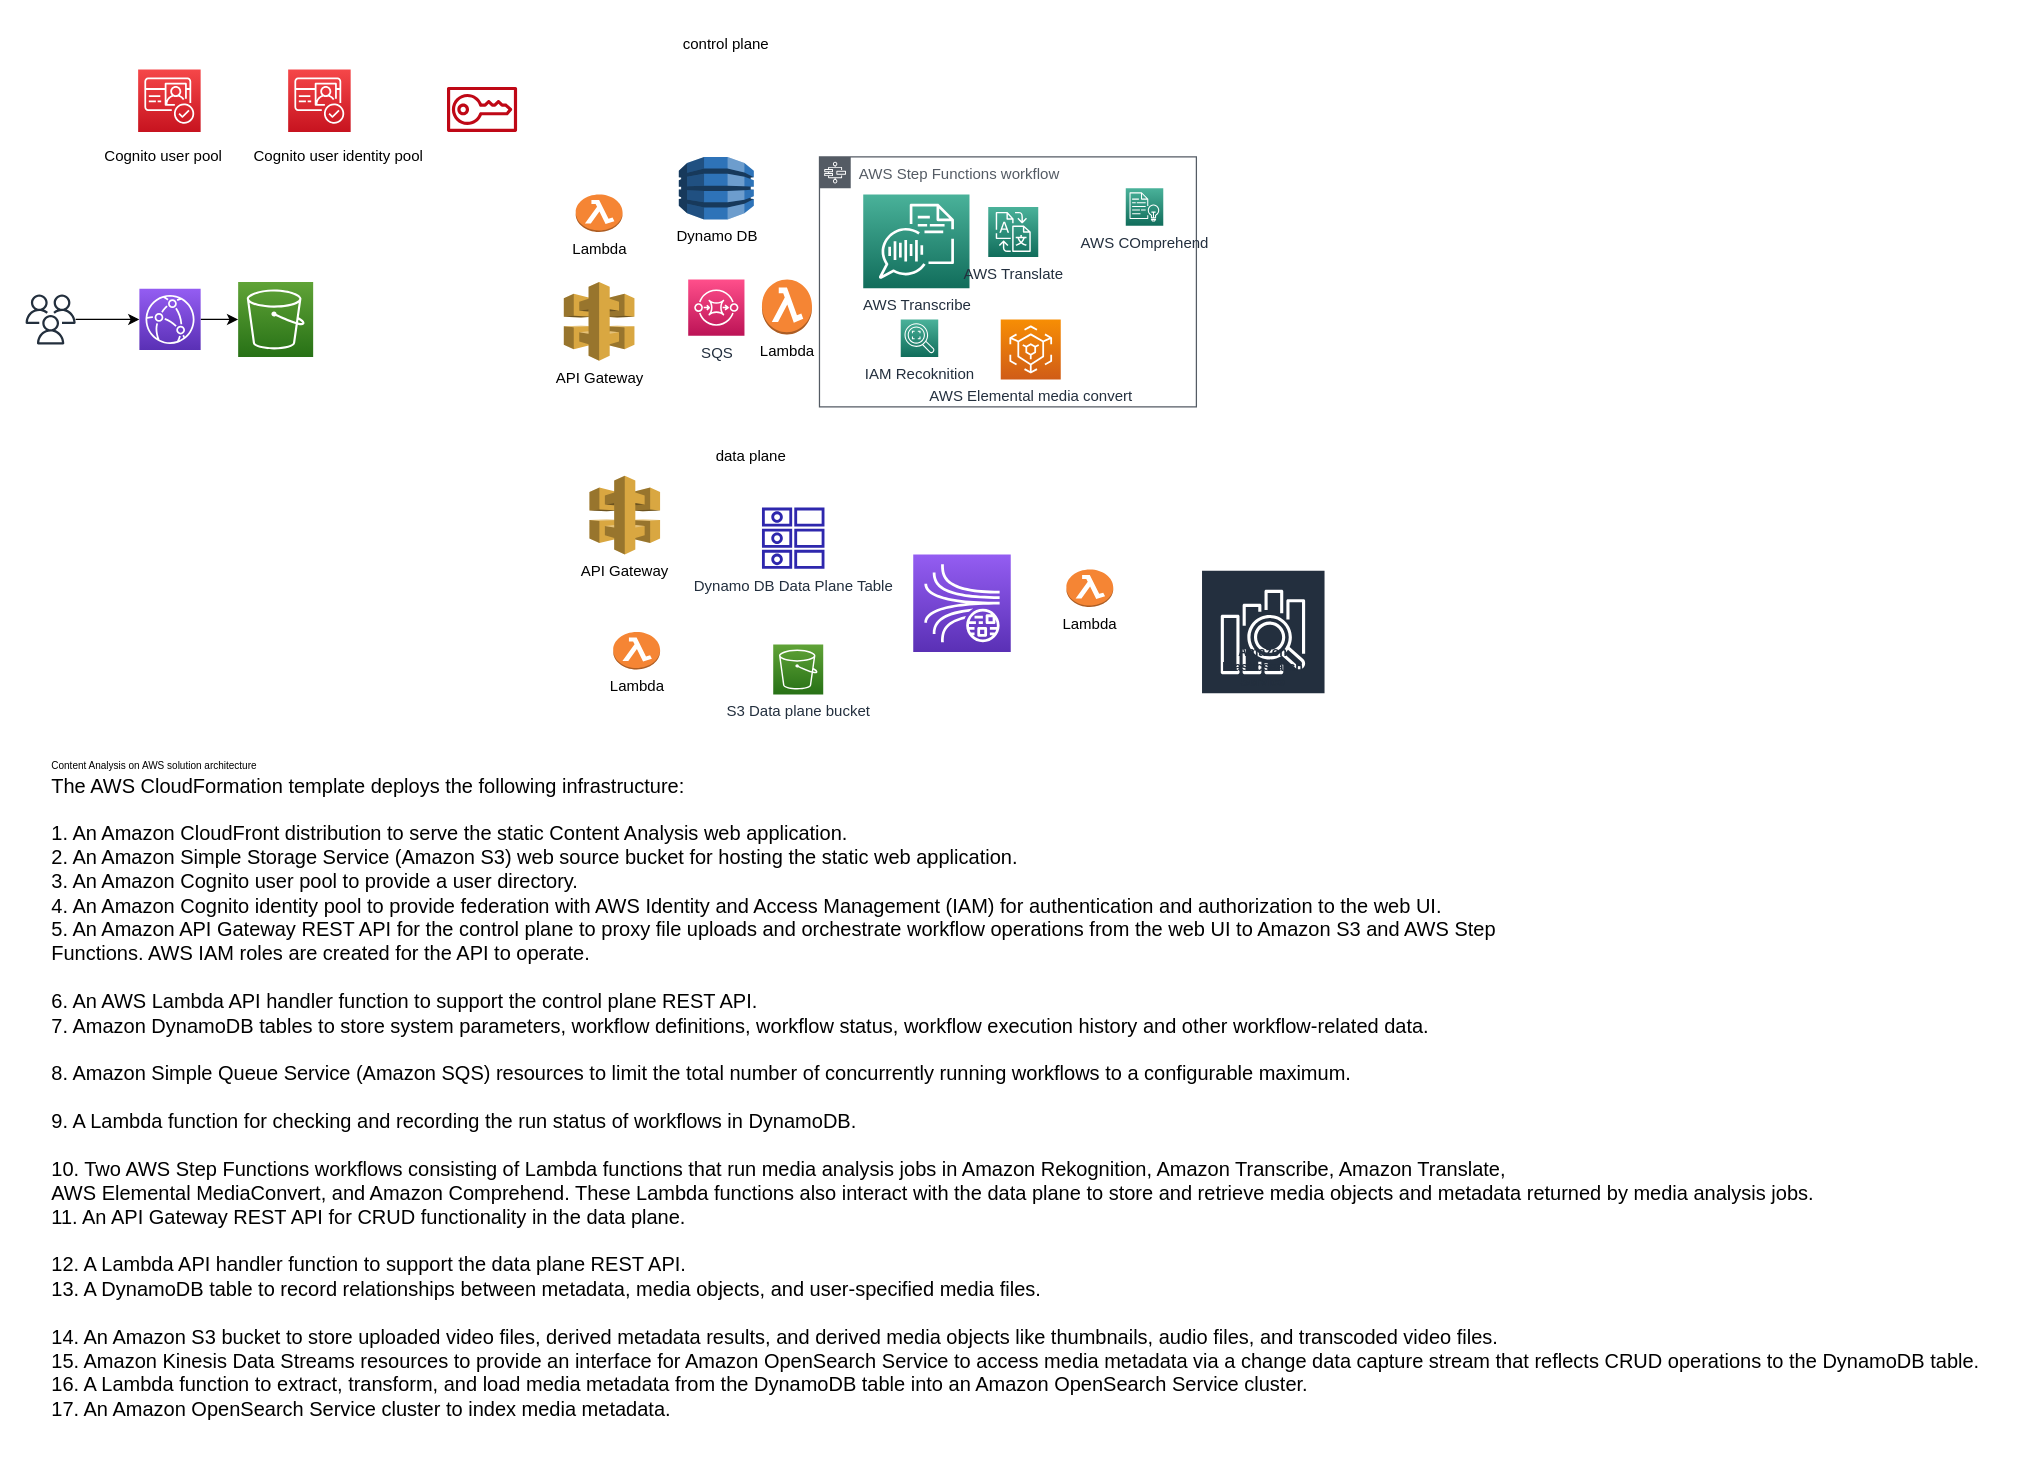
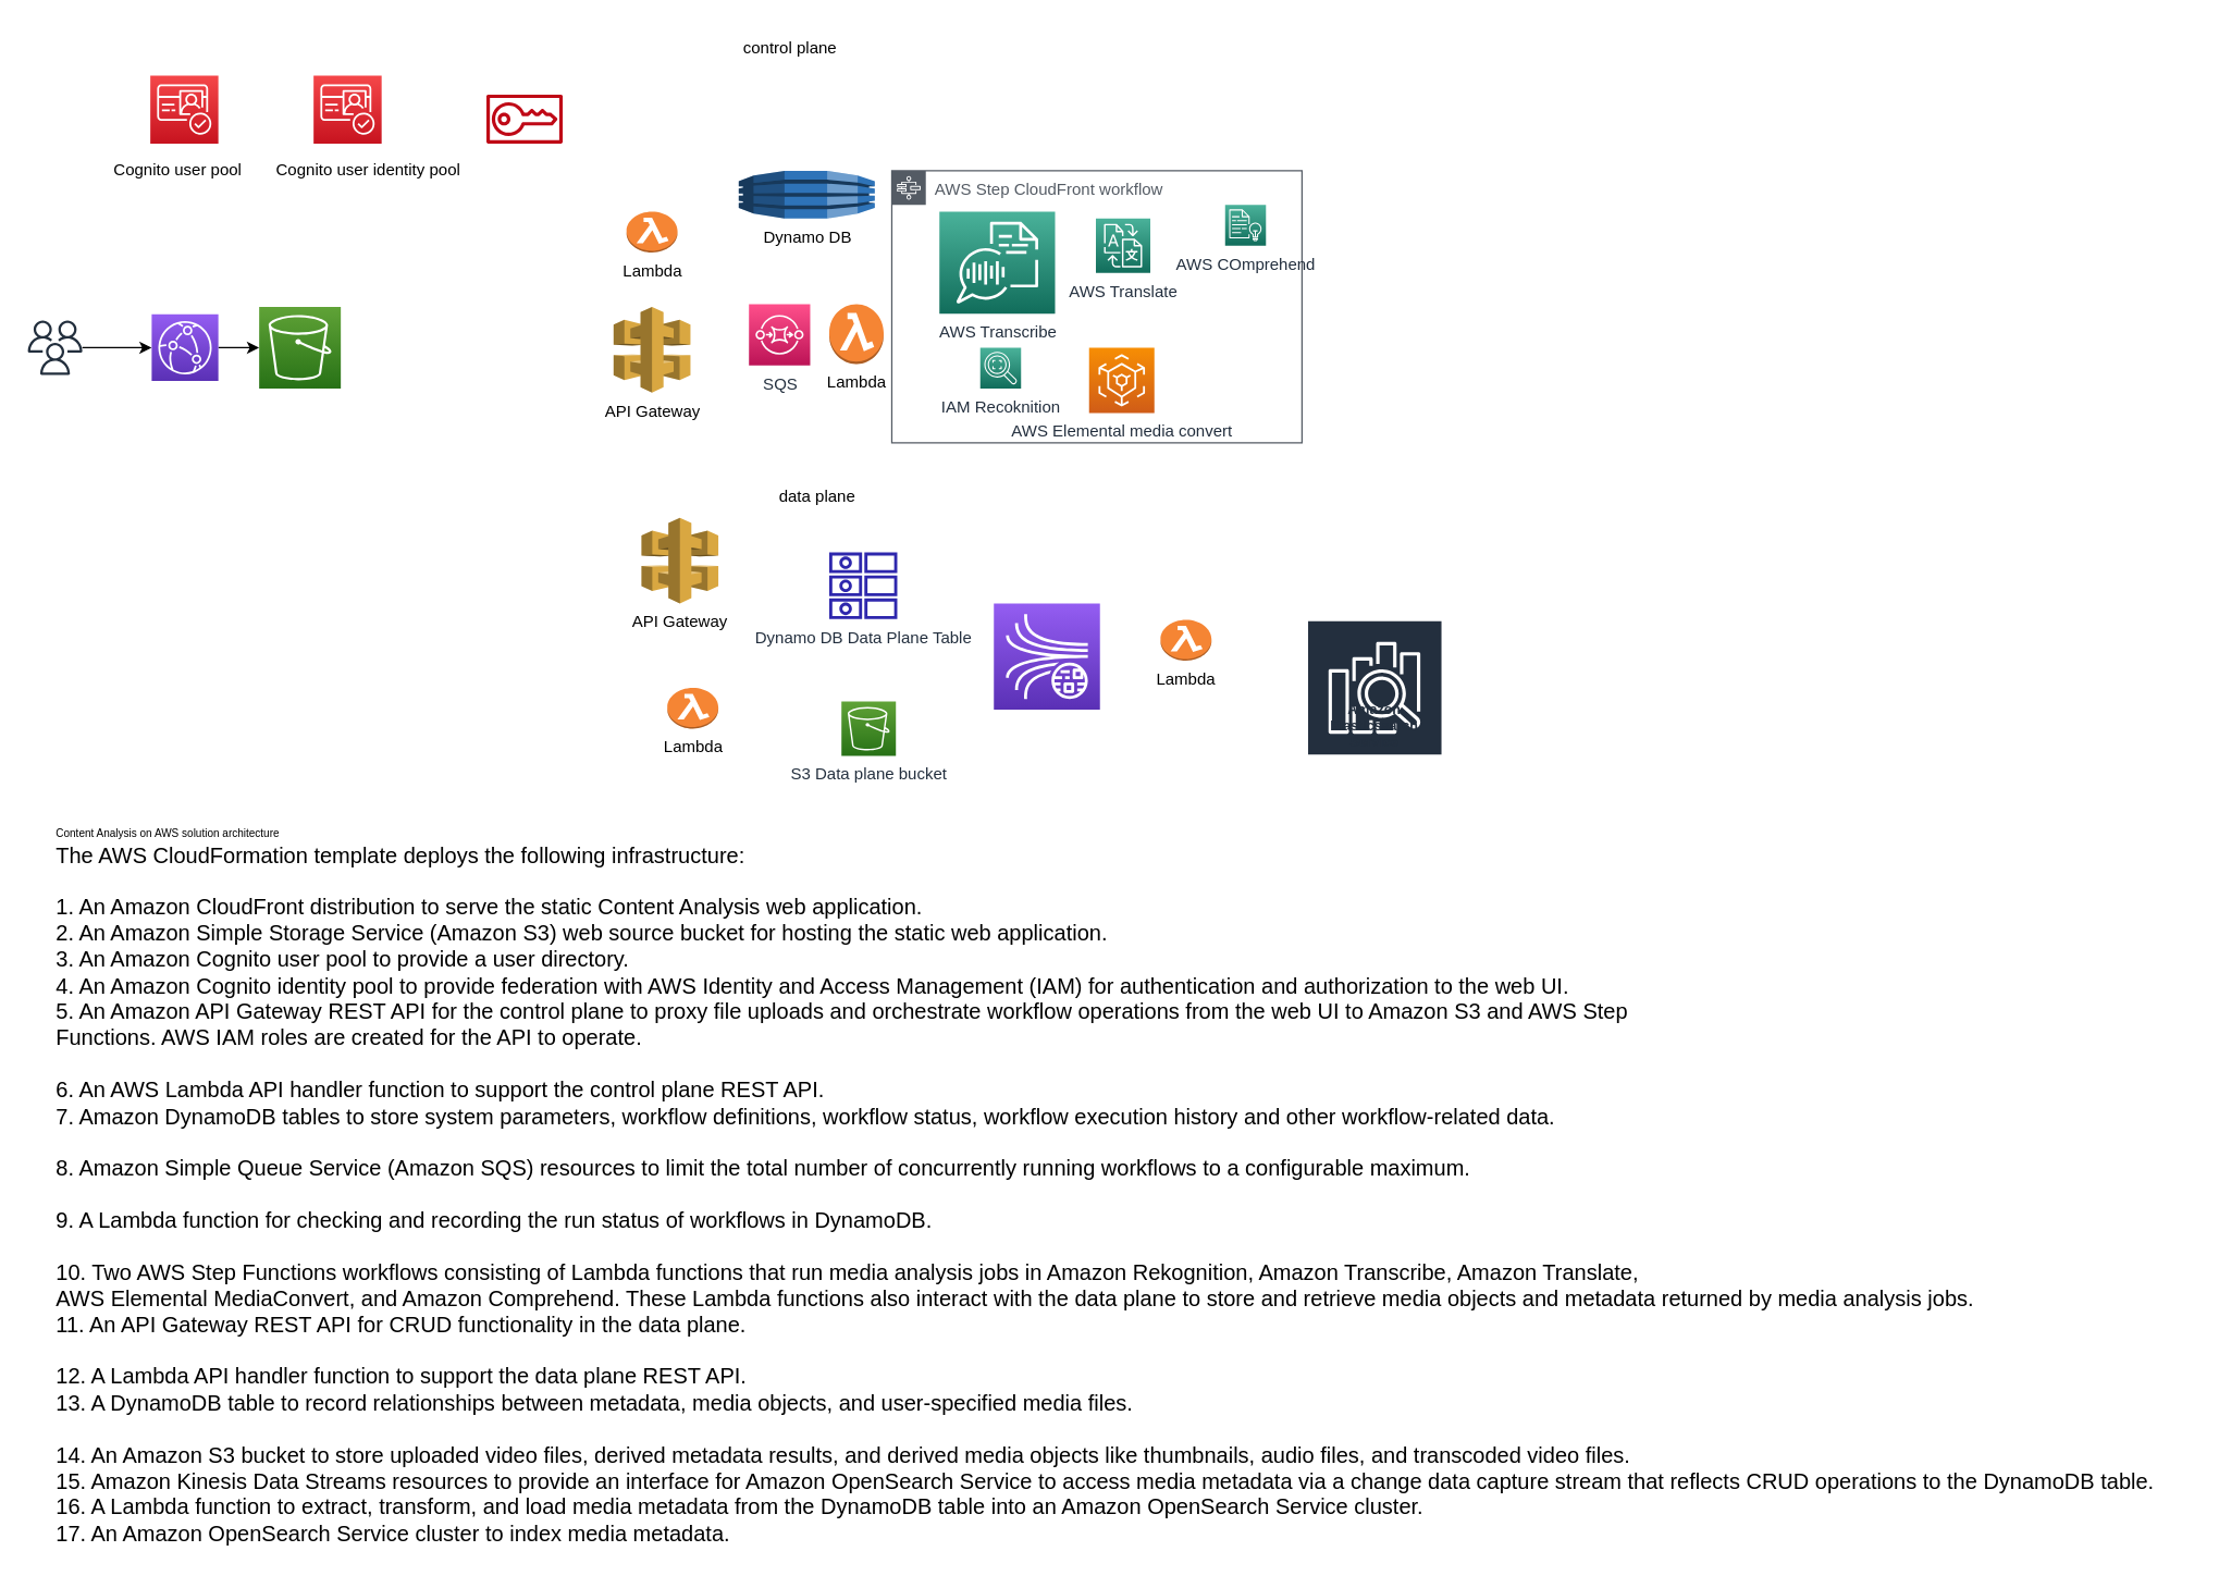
- <mxCell id="2" value="AWS Step Functions workflow" style="sketch=0;outlineConnect=0;gradientColor=none;html=1;whiteSpace=wrap;fontSize=12;fontStyle=0;shape=mxgraph.aws4.group;grIcon=mxgraph.aws4.group_aws_step_functions_workflow;strokeColor=#545B64;fillColor=none;verticalAlign=top;align=left;spacingLeft=30;fontColor=#545B64;dashed=0;" vertex="1" parent="1"><mxGeometry x="655" y="125" width="301.5" height="200" as="geometry" /></mxCell>
+ <mxCell id="2" value="AWS Step CloudFront workflow" style="sketch=0;outlineConnect=0;gradientColor=none;html=1;whiteSpace=wrap;fontSize=12;fontStyle=0;shape=mxgraph.aws4.group;grIcon=mxgraph.aws4.group_aws_step_functions_workflow;strokeColor=#545B64;fillColor=none;verticalAlign=top;align=left;spacingLeft=30;fontColor=#545B64;dashed=0;" vertex="1" parent="1"><mxGeometry x="655" y="125" width="301.5" height="200" as="geometry" /></mxCell>
- <mxCell id="17" value="Dynamo DB" style="outlineConnect=0;dashed=0;verticalLabelPosition=bottom;verticalAlign=top;align=center;html=1;shape=mxgraph.aws3.dynamo_db;fillColor=#2E73B8;gradientColor=none;" vertex="1" parent="1"><mxGeometry x="542.5" y="125" width="60" height="50" as="geometry" /></mxCell>
+ <mxCell id="17" value="Dynamo DB" style="outlineConnect=0;dashed=0;verticalLabelPosition=bottom;verticalAlign=top;align=center;html=1;shape=mxgraph.aws3.dynamo_db;fillColor=#2E73B8;gradientColor=none;" vertex="1" parent="1"><mxGeometry x="542.5" y="125" width="100" height="35" as="geometry" /></mxCell>
- <mxCell id="21" value="AWS Translate" style="sketch=0;points=[[0,0,0],[0.25,0,0],[0.5,0,0],[0.75,0,0],[1,0,0],[0,1,0],[0.25,1,0],[0.5,1,0],[0.75,1,0],[1,1,0],[0,0.25,0],[0,0.5,0],[0,0.75,0],[1,0.25,0],[1,0.5,0],[1,0.75,0]];outlineConnect=0;fontColor=#232F3E;gradientColor=#4AB29A;gradientDirection=north;fillColor=#116D5B;strokeColor=#ffffff;dashed=0;verticalLabelPosition=bottom;verticalAlign=top;align=center;html=1;fontSize=12;fontStyle=0;aspect=fixed;shape=mxgraph.aws4.resourceIcon;resIcon=mxgraph.aws4.translate;" vertex="1" parent="1"><mxGeometry x="790" y="165" width="40" height="40" as="geometry" /></mxCell>
+ <mxCell id="21" value="AWS Translate" style="sketch=0;points=[[0,0,0],[0.25,0,0],[0.5,0,0],[0.75,0,0],[1,0,0],[0,1,0],[0.25,1,0],[0.5,1,0],[0.75,1,0],[1,1,0],[0,0.25,0],[0,0.5,0],[0,0.75,0],[1,0.25,0],[1,0.5,0],[1,0.75,0]];outlineConnect=0;fontColor=#232F3E;gradientColor=#4AB29A;gradientDirection=north;fillColor=#116D5B;strokeColor=#ffffff;dashed=0;verticalLabelPosition=bottom;verticalAlign=top;align=center;html=1;fontSize=12;fontStyle=0;aspect=fixed;shape=mxgraph.aws4.resourceIcon;resIcon=mxgraph.aws4.translate;" vertex="1" parent="1"><mxGeometry x="805" y="160" width="40" height="40" as="geometry" /></mxCell>
